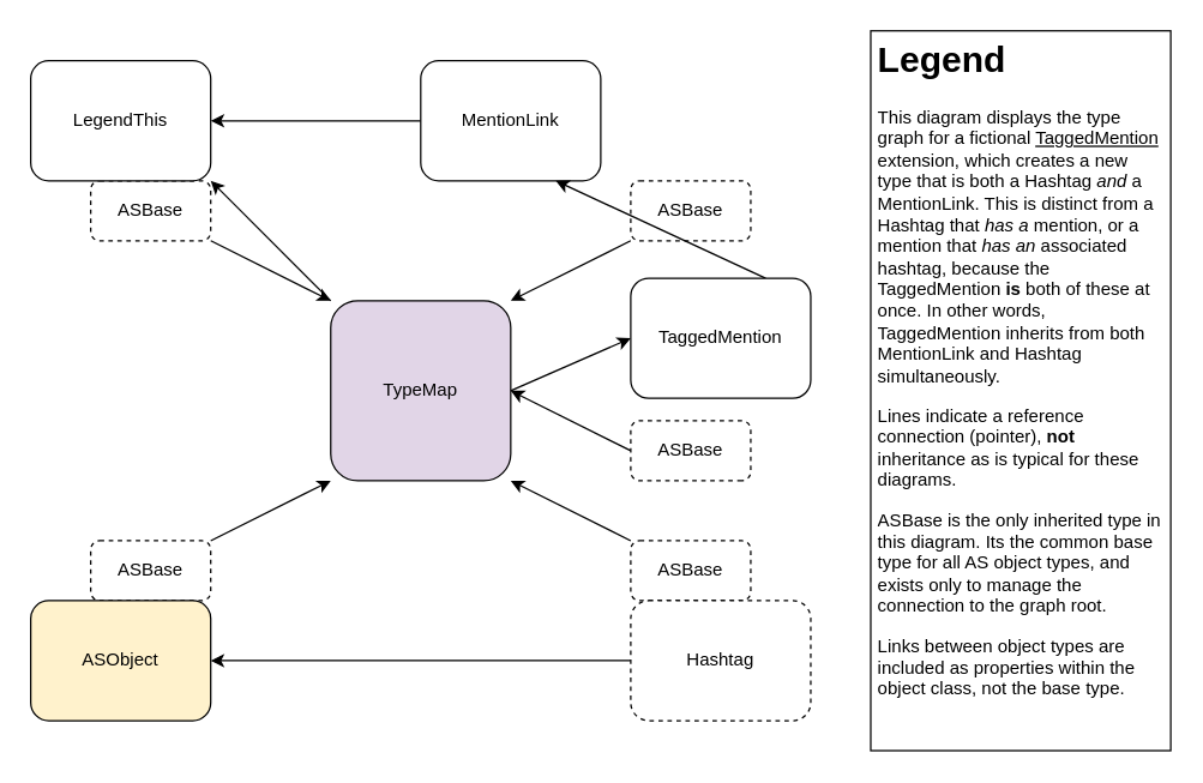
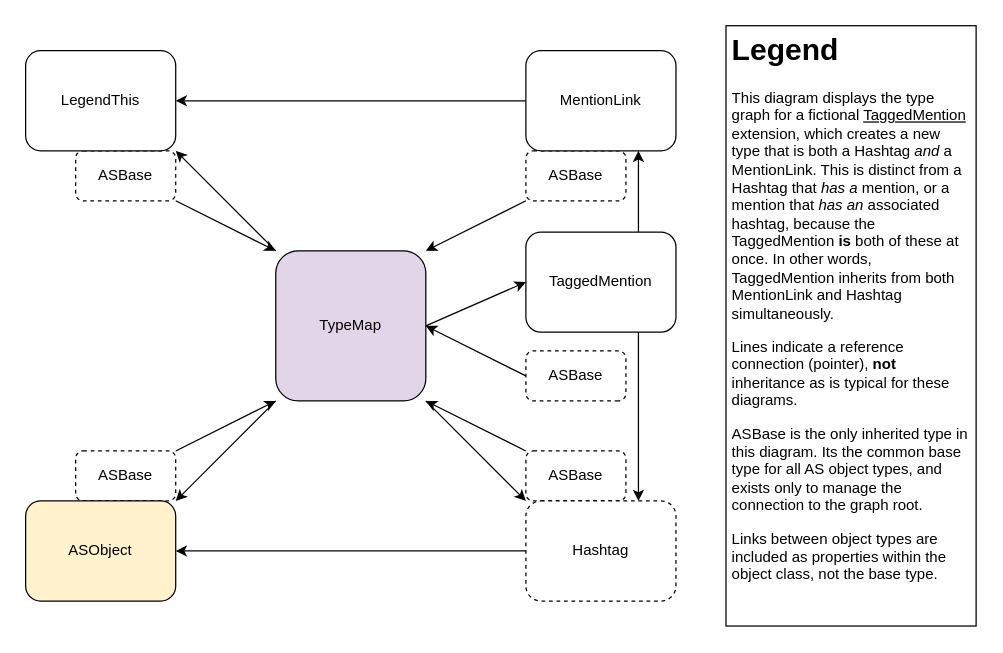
- <mxCell id="16" value="MentionLink" style="rounded=1;whiteSpace=wrap;html=1;" vertex="1" parent="1"><mxGeometry x="280" y="40" width="120" height="80" as="geometry" /></mxCell>
+ <mxCell id="16" value="MentionLink" style="rounded=1;whiteSpace=wrap;html=1;" vertex="1" parent="1"><mxGeometry x="420" y="40" width="120" height="80" as="geometry" /></mxCell>
+ <mxCell id="24" style="edgeStyle=none;html=1;entryX=0.75;entryY=0;entryDx=0;entryDy=0;startArrow=none;startFill=0;exitX=0.75;exitY=1;exitDx=0;exitDy=0;" edge="1" parent="1" source="25" target="20"><mxGeometry relative="1" as="geometry" /></mxCell>
+ <mxCell id="2" style="edgeStyle=none;html=1;exitX=0;exitY=1;exitDx=0;exitDy=0;entryX=1;entryY=0;entryDx=0;entryDy=0;startArrow=none;startFill=0;" edge="1" parent="1" source="6" target="12"><mxGeometry relative="1" as="geometry" /></mxCell>
+ <mxCell id="4" style="edgeStyle=none;html=1;exitX=1;exitY=1;exitDx=0;exitDy=0;entryX=0;entryY=0;entryDx=0;entryDy=0;startArrow=none;startFill=0;" edge="1" parent="1" source="6" target="20"><mxGeometry relative="1" as="geometry" /></mxCell>
